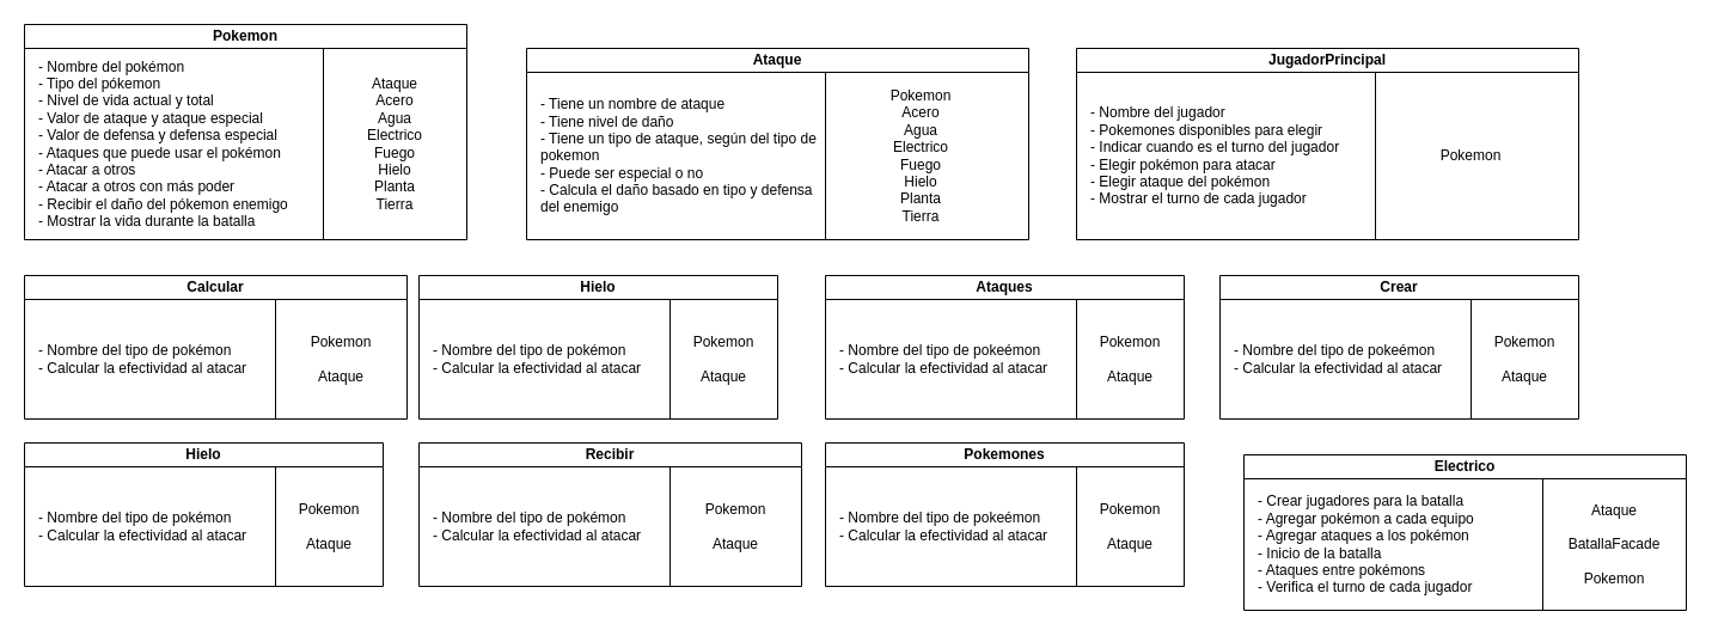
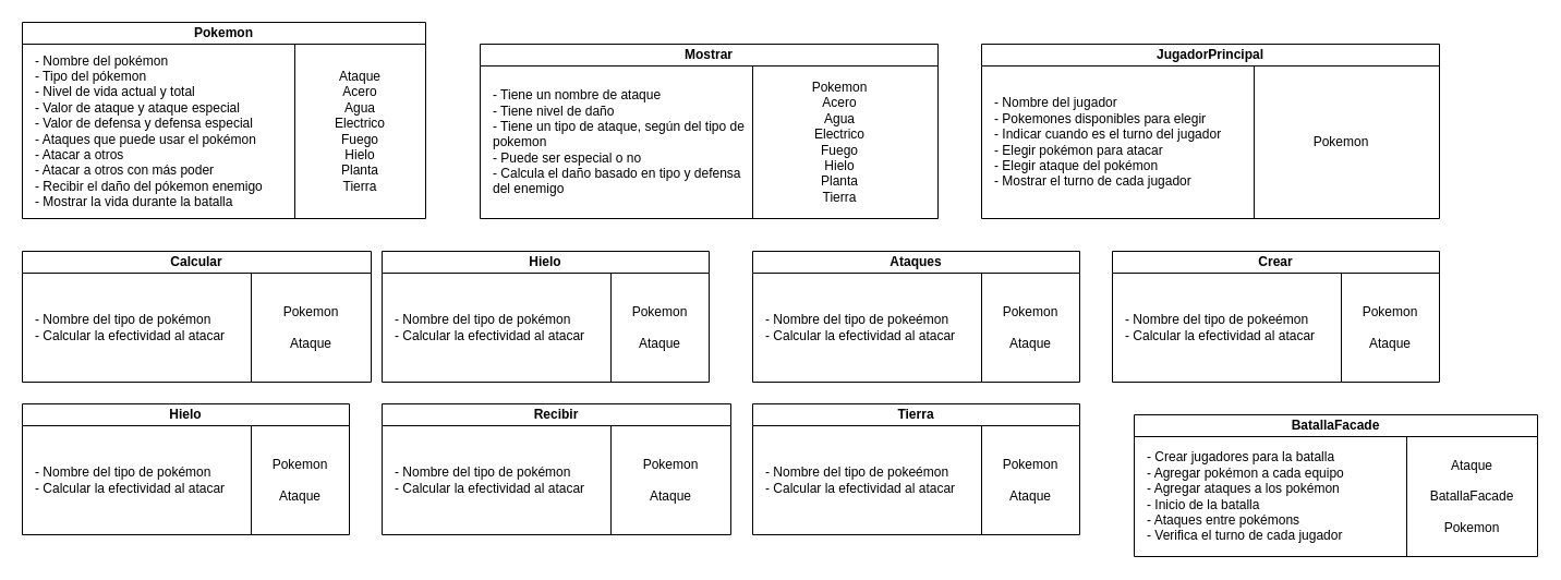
- <mxCell id="2" value="Ataque" style="swimlane;whiteSpace=wrap;html=1;startSize=20;" parent="1" vertex="1"><mxGeometry x="440" y="40" width="420" height="160" as="geometry" /></mxCell>
+ <mxCell id="2" value="Mostrar" style="swimlane;whiteSpace=wrap;html=1;startSize=20;" parent="1" vertex="1"><mxGeometry x="440" y="40" width="420" height="160" as="geometry" /></mxCell>
- <mxCell id="30" value="Pokemones" style="swimlane;whiteSpace=wrap;html=1;startSize=20;" parent="1" vertex="1"><mxGeometry x="690" y="370" width="300" height="120" as="geometry" /></mxCell>
+ <mxCell id="30" value="Tierra" style="swimlane;whiteSpace=wrap;html=1;startSize=20;" parent="1" vertex="1"><mxGeometry x="690" y="370" width="300" height="120" as="geometry" /></mxCell>
- <mxCell id="42" value="Electrico" style="swimlane;whiteSpace=wrap;html=1;startSize=20;" parent="1" vertex="1"><mxGeometry x="1040" y="380" width="370" height="130" as="geometry" /></mxCell>
+ <mxCell id="42" value="BatallaFacade" style="swimlane;whiteSpace=wrap;html=1;startSize=20;" parent="1" vertex="1"><mxGeometry x="1040" y="380" width="370" height="130" as="geometry" /></mxCell>
